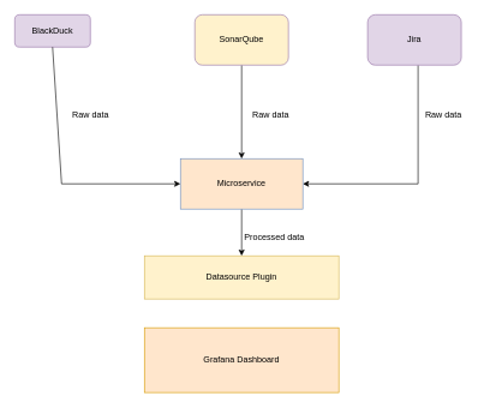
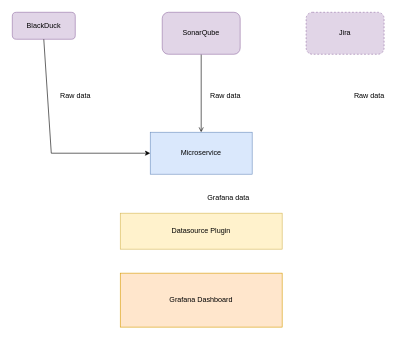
- <mxCell id="4" value="SonarQube" style="rounded=1;whiteSpace=wrap;html=1;fillColor=#fff2cc;strokeColor=#9673a6;" vertex="1" parent="1"><mxGeometry x="270" y="20" width="130" height="70" as="geometry" /></mxCell>
+ <mxCell id="4" value="SonarQube" style="rounded=1;whiteSpace=wrap;html=1;fillColor=#e1d5e7;strokeColor=#9673a6;" vertex="1" parent="1"><mxGeometry x="270" y="20" width="130" height="70" as="geometry" /></mxCell>
- <mxCell id="6" value="Jira" style="rounded=1;whiteSpace=wrap;html=1;fillColor=#e1d5e7;strokeColor=#9673a6;" vertex="1" parent="1"><mxGeometry x="510" y="20" width="130" height="70" as="geometry" /></mxCell>
+ <mxCell id="6" value="Jira" style="rounded=1;whiteSpace=wrap;html=1;fillColor=#e1d5e7;strokeColor=#9673a6;dashed=1;" vertex="1" parent="1"><mxGeometry x="510" y="20" width="130" height="70" as="geometry" /></mxCell>
- <mxCell id="3" style="edgeStyle=orthogonalEdgeStyle;rounded=0;orthogonalLoop=1;jettySize=auto;html=1;entryX=0.5;entryY=0;entryDx=0;entryDy=0;" edge="1" parent="1" source="4" target="8"><mxGeometry relative="1" as="geometry" /></mxCell>
+ <mxCell id="3" style="edgeStyle=orthogonalEdgeStyle;rounded=0;orthogonalLoop=1;jettySize=auto;html=1;entryX=0.5;entryY=0;entryDx=0;entryDy=0;endArrow=open;" edge="1" parent="1" source="4" target="8"><mxGeometry relative="1" as="geometry" /></mxCell>
- <mxCell id="8" value="Microservice" style="rounded=0;whiteSpace=wrap;html=1;fillColor=#ffe6cc;strokeColor=#6c8ebf;" vertex="1" parent="1"><mxGeometry x="250" y="220" width="170" height="70" as="geometry" /></mxCell>
+ <mxCell id="8" value="Microservice" style="rounded=0;whiteSpace=wrap;html=1;fillColor=#dae8fc;strokeColor=#6c8ebf;" vertex="1" parent="1"><mxGeometry x="250" y="220" width="170" height="70" as="geometry" /></mxCell>
- <mxCell id="5" style="edgeStyle=orthogonalEdgeStyle;rounded=0;orthogonalLoop=1;jettySize=auto;html=1;entryX=1;entryY=0.5;entryDx=0;entryDy=0;" edge="1" parent="1" source="6" target="8"><mxGeometry relative="1" as="geometry"><Array as="points"><mxPoint x="580" y="255" /></Array></mxGeometry></mxCell>
- <mxCell id="13" value="Processed data" style="text;html=1;align=center;verticalAlign=middle;resizable=0;points=[];autosize=1;strokeColor=none;fillColor=none;" vertex="1" parent="1"><mxGeometry x="330" y="320" width="100" height="20" as="geometry" /></mxCell>
+ <mxCell id="13" value="Grafana data" style="text;html=1;align=center;verticalAlign=middle;resizable=0;points=[];autosize=1;strokeColor=none;fillColor=none;" vertex="1" parent="1"><mxGeometry x="330" y="320" width="100" height="20" as="geometry" /></mxCell>
- <mxCell id="7" style="edgeStyle=orthogonalEdgeStyle;rounded=0;orthogonalLoop=1;jettySize=auto;html=1;entryX=0.5;entryY=0;entryDx=0;entryDy=0;" edge="1" parent="1" source="8" target="11"><mxGeometry relative="1" as="geometry" /></mxCell>
